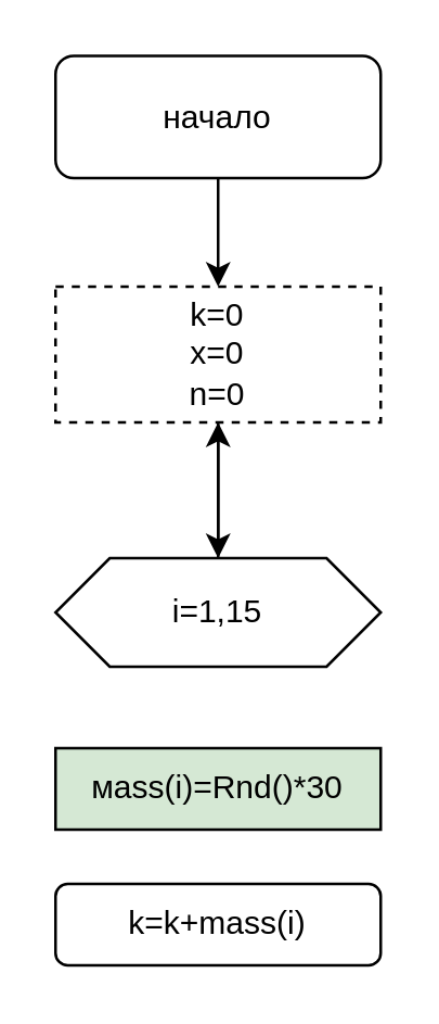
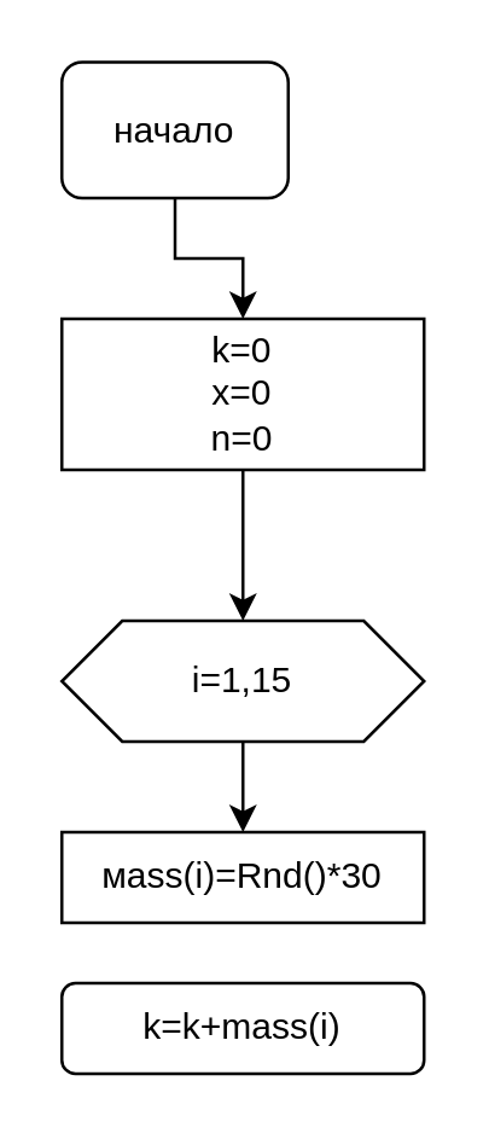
- <mxCell id="5" value="&lt;font style=&quot;vertical-align: inherit&quot;&gt;&lt;font style=&quot;vertical-align: inherit&quot;&gt;начало&lt;/font&gt;&lt;/font&gt;" style="rounded=1;whiteSpace=wrap;html=1;" vertex="1" parent="1"><mxGeometry x="20" y="20" width="120" height="45" as="geometry" /></mxCell>
+ <mxCell id="5" value="&lt;font style=&quot;vertical-align: inherit&quot;&gt;&lt;font style=&quot;vertical-align: inherit&quot;&gt;начало&lt;/font&gt;&lt;/font&gt;" style="rounded=1;whiteSpace=wrap;html=1;" vertex="1" parent="1"><mxGeometry x="20" y="20" width="75" height="45" as="geometry" /></mxCell>
- <mxCell id="3" value="&lt;font style=&quot;vertical-align: inherit&quot;&gt;&lt;font style=&quot;vertical-align: inherit&quot;&gt;k=0&lt;br&gt;x=0&lt;br&gt;n=0&lt;br&gt;&lt;/font&gt;&lt;/font&gt;" style="rounded=0;whiteSpace=wrap;html=1;dashed=1;" vertex="1" parent="1"><mxGeometry x="20" y="105" width="120" height="50" as="geometry" /></mxCell>
+ <mxCell id="3" value="&lt;font style=&quot;vertical-align: inherit&quot;&gt;&lt;font style=&quot;vertical-align: inherit&quot;&gt;k=0&lt;br&gt;x=0&lt;br&gt;n=0&lt;br&gt;&lt;/font&gt;&lt;/font&gt;" style="rounded=0;whiteSpace=wrap;html=1;" vertex="1" parent="1"><mxGeometry x="20" y="105" width="120" height="50" as="geometry" /></mxCell>
- <mxCell id="6" value="" style="edgeStyle=orthogonalEdgeStyle;rounded=0;orthogonalLoop=1;jettySize=auto;html=1;" edge="1" parent="1" source="7" target="3"><mxGeometry relative="1" as="geometry" /></mxCell>
+ <mxCell id="6" value="" style="edgeStyle=orthogonalEdgeStyle;rounded=0;orthogonalLoop=1;jettySize=auto;html=1;" edge="1" parent="1" source="7" target="8"><mxGeometry relative="1" as="geometry" /></mxCell>
- <mxCell id="8" value="&lt;font style=&quot;vertical-align: inherit&quot;&gt;&lt;font style=&quot;vertical-align: inherit&quot;&gt;мass(i)=Rnd()*30&lt;/font&gt;&lt;/font&gt;" style="rounded=0;whiteSpace=wrap;html=1;fillColor=#d5e8d4;" vertex="1" parent="1"><mxGeometry x="20" y="275" width="120" height="30" as="geometry" /></mxCell>
+ <mxCell id="8" value="&lt;font style=&quot;vertical-align: inherit&quot;&gt;&lt;font style=&quot;vertical-align: inherit&quot;&gt;мass(i)=Rnd()*30&lt;/font&gt;&lt;/font&gt;" style="rounded=0;whiteSpace=wrap;html=1;" vertex="1" parent="1"><mxGeometry x="20" y="275" width="120" height="30" as="geometry" /></mxCell>
